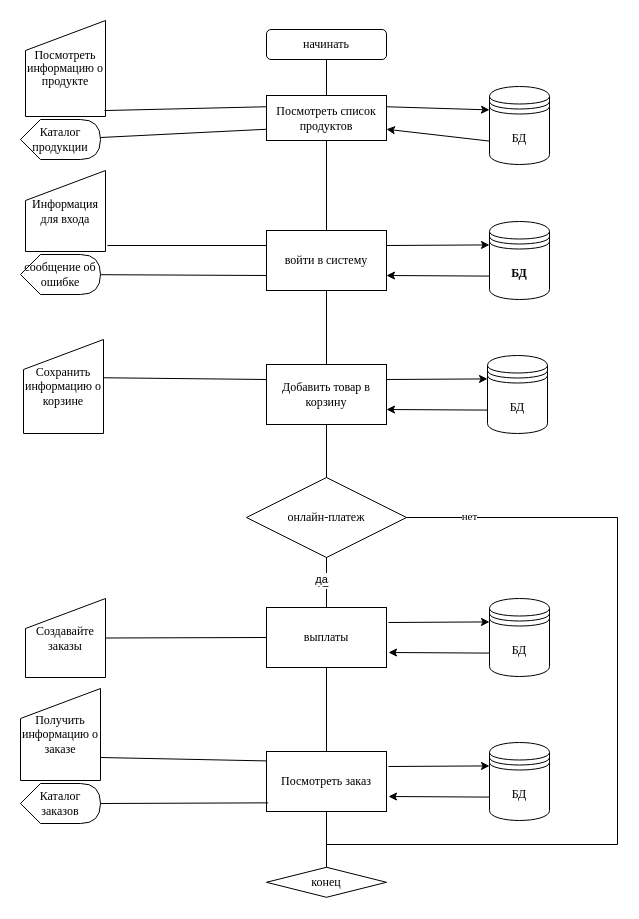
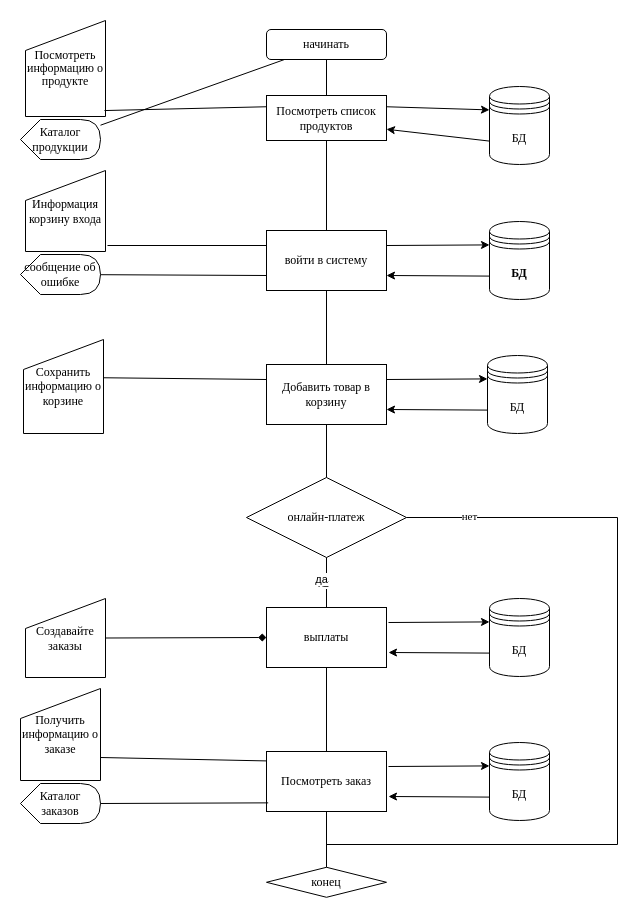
- <mxCell id="12" value="" style="endArrow=none;html=1;rounded=0;entryX=0;entryY=0.75;entryDx=0;entryDy=0;fontFamily=Times New Roman;" parent="1" source="5" target="6" edge="1"><mxGeometry width="50" height="50" relative="1" as="geometry"><mxPoint x="364" y="327" as="sourcePoint" /><mxPoint x="414" y="277" as="targetPoint" /></mxGeometry></mxCell>
+ <mxCell id="12" value="" style="endArrow=none;html=1;rounded=0;fontFamily=Times New Roman;" parent="1" source="5" target="2" edge="1"><mxGeometry width="50" height="50" relative="1" as="geometry"><mxPoint x="364" y="327" as="sourcePoint" /><mxPoint x="414" y="277" as="targetPoint" /></mxGeometry></mxCell>
- <mxCell id="13" value="Информация для входа" style="shape=manualInput;whiteSpace=wrap;html=1;fontFamily=Times New Roman;" parent="1" vertex="1"><mxGeometry x="25" y="170" width="80" height="81" as="geometry" /></mxCell>
+ <mxCell id="13" value="Информация корзину входа" style="shape=manualInput;whiteSpace=wrap;html=1;fontFamily=Times New Roman;" parent="1" vertex="1"><mxGeometry x="25" y="170" width="80" height="81" as="geometry" /></mxCell>
- <mxCell id="44" value="" style="endArrow=none;html=1;rounded=0;entryX=0;entryY=0.5;entryDx=0;entryDy=0;exitX=1;exitY=0.5;exitDx=0;exitDy=0;fontFamily=Times New Roman;" parent="1" source="38" target="31" edge="1"><mxGeometry width="50" height="50" relative="1" as="geometry"><mxPoint x="120" y="637" as="sourcePoint" /><mxPoint x="276" y="389" as="targetPoint" /></mxGeometry></mxCell>
+ <mxCell id="44" value="" style="endArrow=diamond;html=1;rounded=0;entryX=0;entryY=0.5;entryDx=0;entryDy=0;exitX=1;exitY=0.5;exitDx=0;exitDy=0;fontFamily=Times New Roman;" parent="1" source="38" target="31" edge="1"><mxGeometry width="50" height="50" relative="1" as="geometry"><mxPoint x="120" y="637" as="sourcePoint" /><mxPoint x="276" y="389" as="targetPoint" /></mxGeometry></mxCell>
